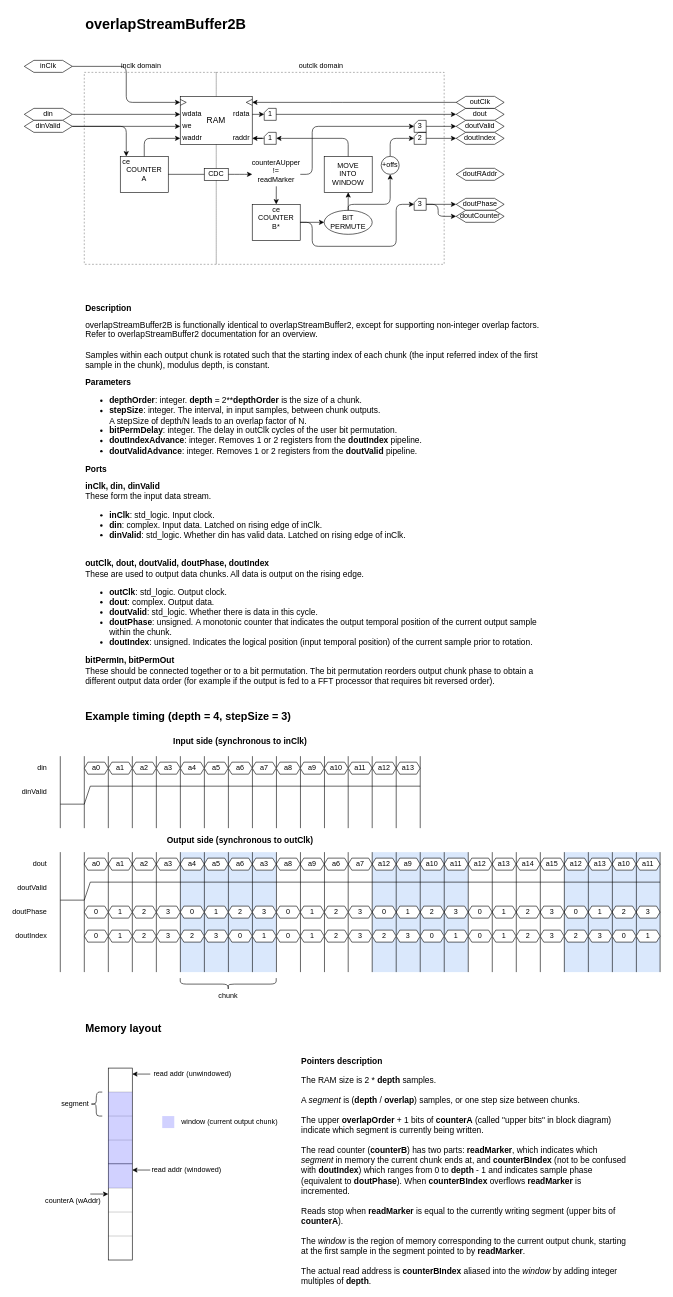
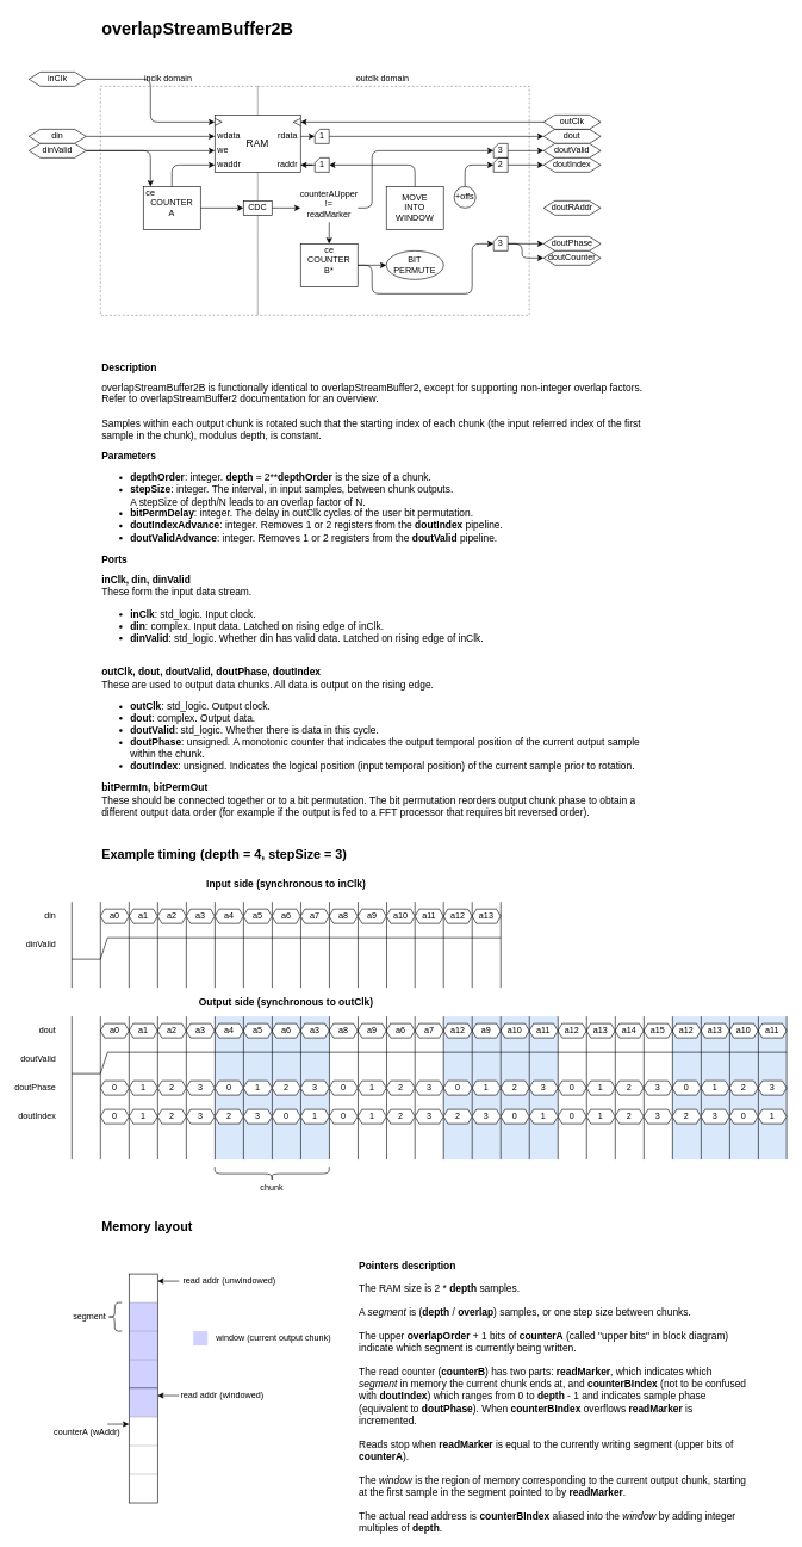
- <mxCell id="56" style="edgeStyle=orthogonalEdgeStyle;rounded=1;orthogonalLoop=1;jettySize=auto;html=1;exitX=1;exitY=0.5;exitDx=0;exitDy=0;entryX=0;entryY=0.5;entryDx=0;entryDy=0;strokeColor=#000000;fontSize=12;endArrow=none;" parent="1" source="31" target="37" edge="1"><mxGeometry relative="1" as="geometry" /></mxCell>
+ <mxCell id="56" style="edgeStyle=orthogonalEdgeStyle;rounded=1;orthogonalLoop=1;jettySize=auto;html=1;exitX=1;exitY=0.5;exitDx=0;exitDy=0;entryX=0;entryY=0.5;entryDx=0;entryDy=0;strokeColor=#000000;fontSize=12;" parent="1" source="31" target="37" edge="1"><mxGeometry relative="1" as="geometry" /></mxCell>
- <mxCell id="61" style="edgeStyle=orthogonalEdgeStyle;rounded=1;orthogonalLoop=1;jettySize=auto;html=1;exitX=0.5;exitY=0;exitDx=0;exitDy=0;entryX=0.5;entryY=1;entryDx=0;entryDy=0;strokeColor=#000000;fontSize=12;" parent="1" source="44" target="58" edge="1"><mxGeometry relative="1" as="geometry" /></mxCell>
- <mxCell id="68" style="edgeStyle=orthogonalEdgeStyle;rounded=1;orthogonalLoop=1;jettySize=auto;html=1;exitX=0.5;exitY=0;exitDx=0;exitDy=0;entryX=0.5;entryY=1;entryDx=0;entryDy=0;strokeColor=#000000;fontSize=12;" parent="1" source="44" target="67" edge="1"><mxGeometry relative="1" as="geometry"><Array as="points"><mxPoint x="580" y="340" /><mxPoint x="650" y="340" /></Array></mxGeometry></mxCell>
